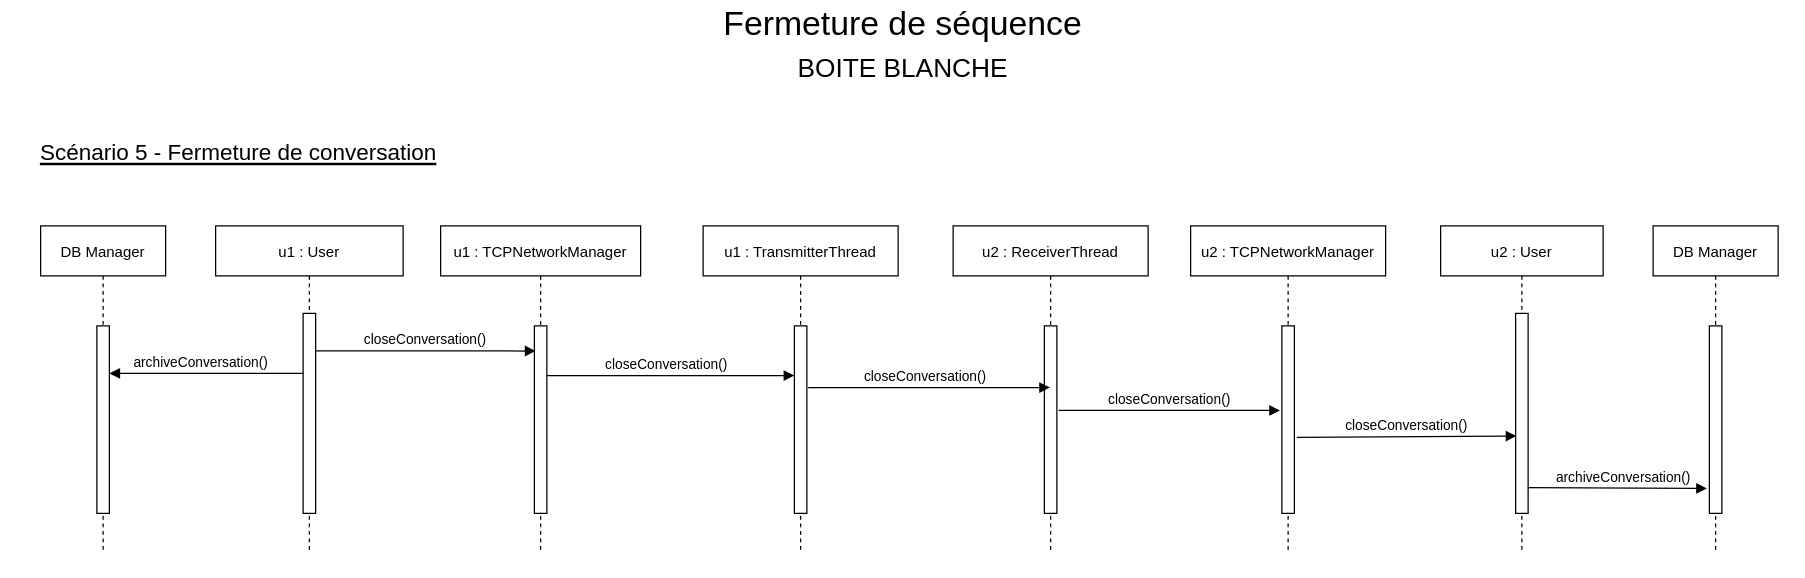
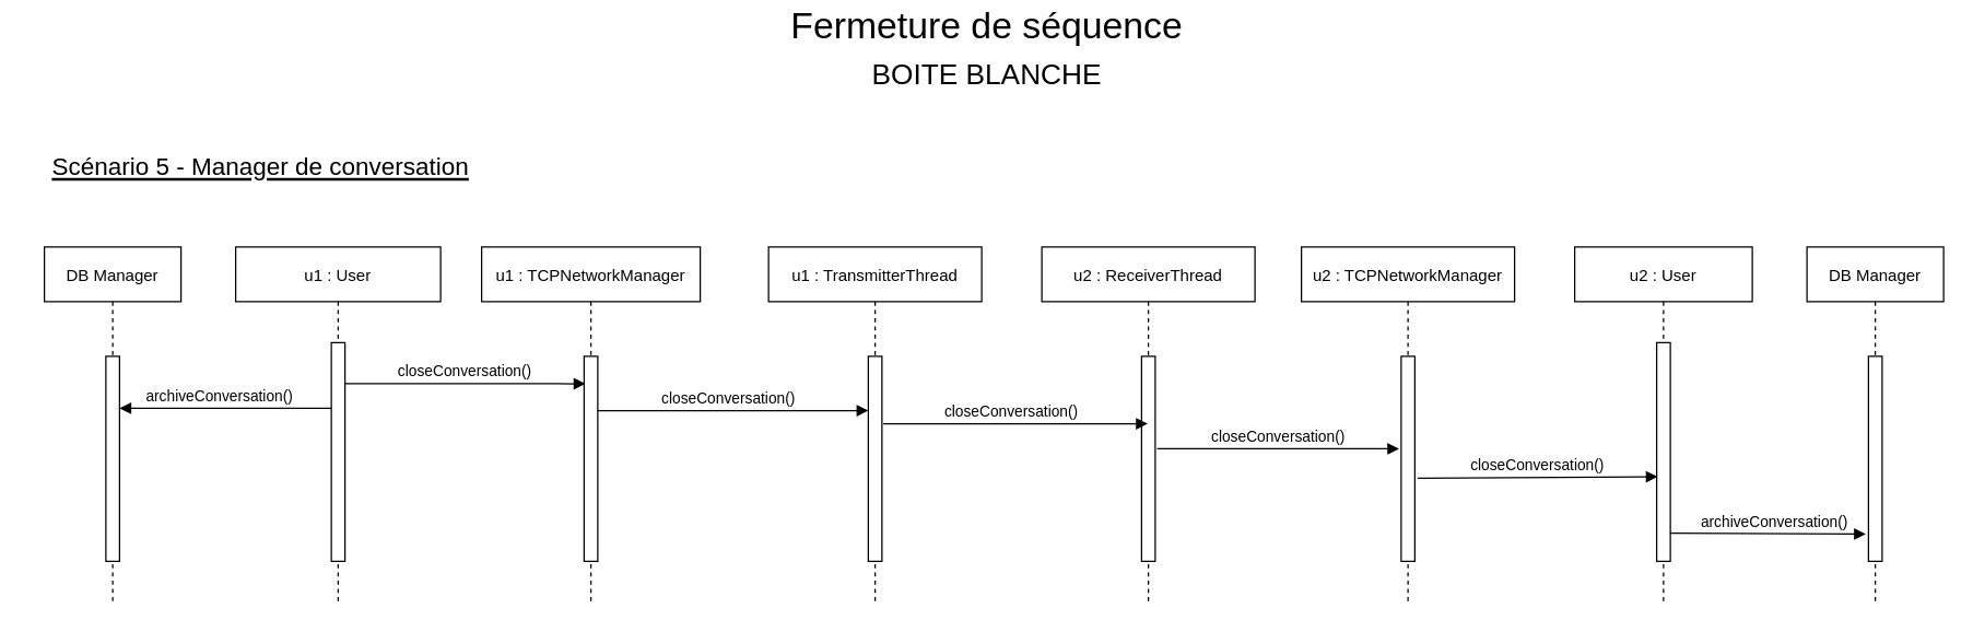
- <mxCell id="7" value="&lt;u&gt;&lt;font style=&quot;font-size: 18px;&quot;&gt;Scénario 5 - Fermeture de conversation&lt;br&gt;&lt;/font&gt;&lt;/u&gt;" style="text;html=1;align=center;verticalAlign=middle;resizable=0;points=[];autosize=1;strokeColor=none;fillColor=none;fontSize=21;" parent="1" vertex="1"><mxGeometry x="20" y="100" width="340" height="40" as="geometry" /></mxCell>
+ <mxCell id="7" value="&lt;u&gt;&lt;font style=&quot;font-size: 18px;&quot;&gt;Scénario 5 - Manager de conversation&lt;br&gt;&lt;/font&gt;&lt;/u&gt;" style="text;html=1;align=center;verticalAlign=middle;resizable=0;points=[];autosize=1;strokeColor=none;fillColor=none;fontSize=21;" parent="1" vertex="1"><mxGeometry x="20" y="100" width="340" height="40" as="geometry" /></mxCell>
